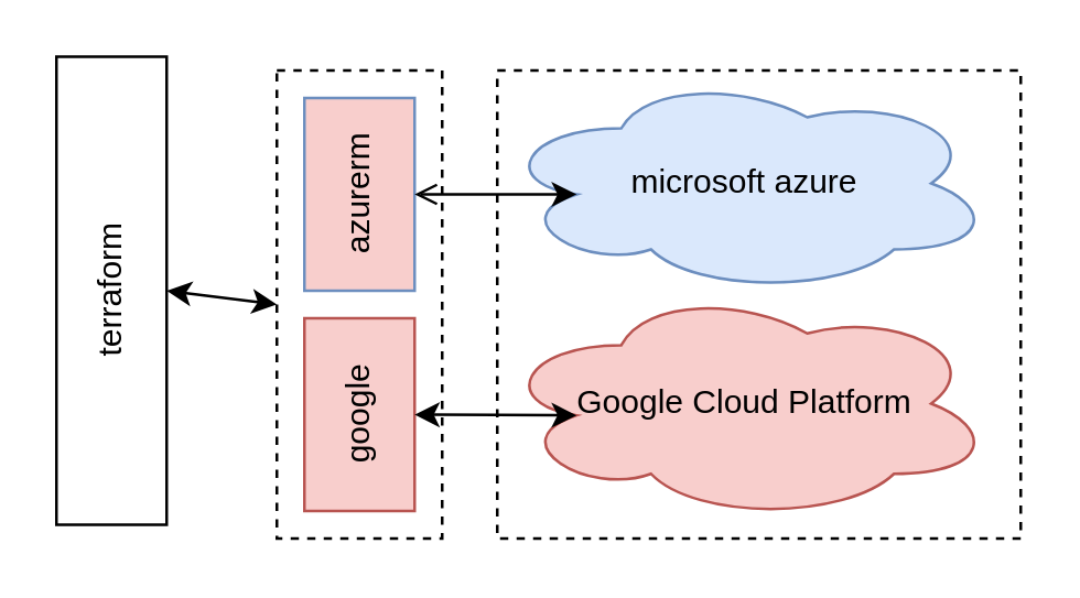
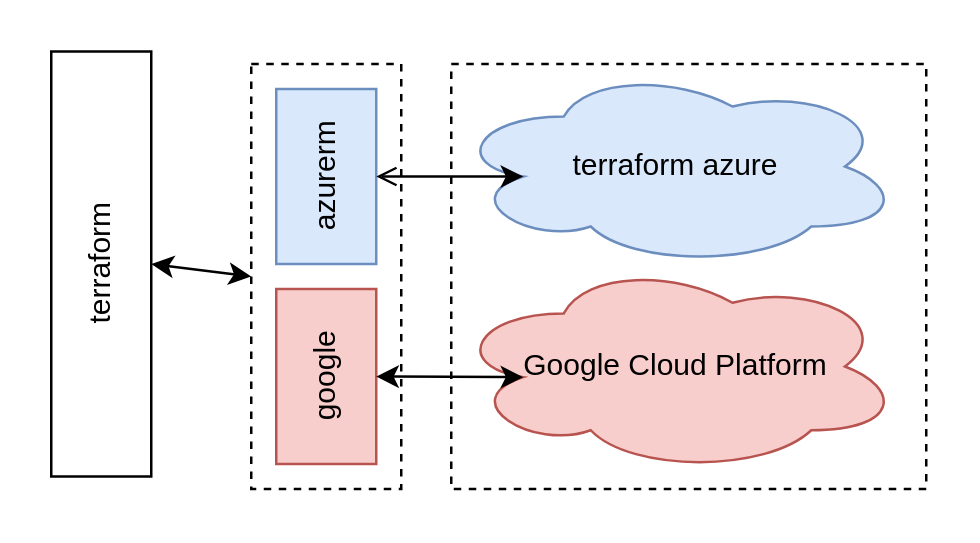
- <mxCell id="7" value="microsoft azure" style="ellipse;shape=cloud;whiteSpace=wrap;html=1;fillColor=#dae8fc;strokeColor=#6c8ebf;" vertex="1" parent="1"><mxGeometry x="180" y="26" width="180" height="80" as="geometry" /></mxCell>
+ <mxCell id="7" value="terraform azure" style="ellipse;shape=cloud;whiteSpace=wrap;html=1;fillColor=#dae8fc;strokeColor=#6c8ebf;" vertex="1" parent="1"><mxGeometry x="180" y="26" width="180" height="80" as="geometry" /></mxCell>
- <mxCell id="5" value="azurerm" style="rounded=0;whiteSpace=wrap;html=1;fillColor=#f8cecc;horizontal=0;strokeColor=#6c8ebf;" vertex="1" parent="1"><mxGeometry x="110" y="35" width="40" height="70" as="geometry" /></mxCell>
+ <mxCell id="5" value="azurerm" style="rounded=0;whiteSpace=wrap;html=1;fillColor=#dae8fc;horizontal=0;strokeColor=#6c8ebf;" vertex="1" parent="1"><mxGeometry x="110" y="35" width="40" height="70" as="geometry" /></mxCell>
